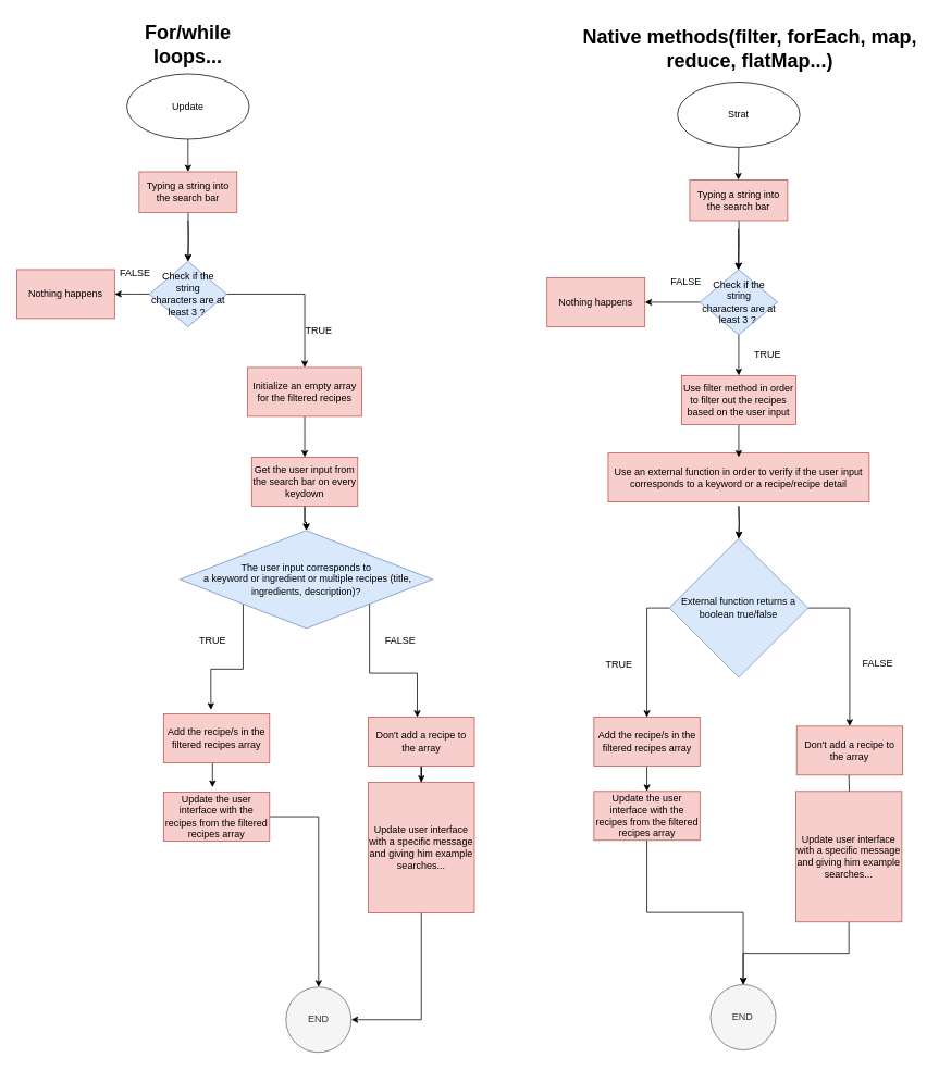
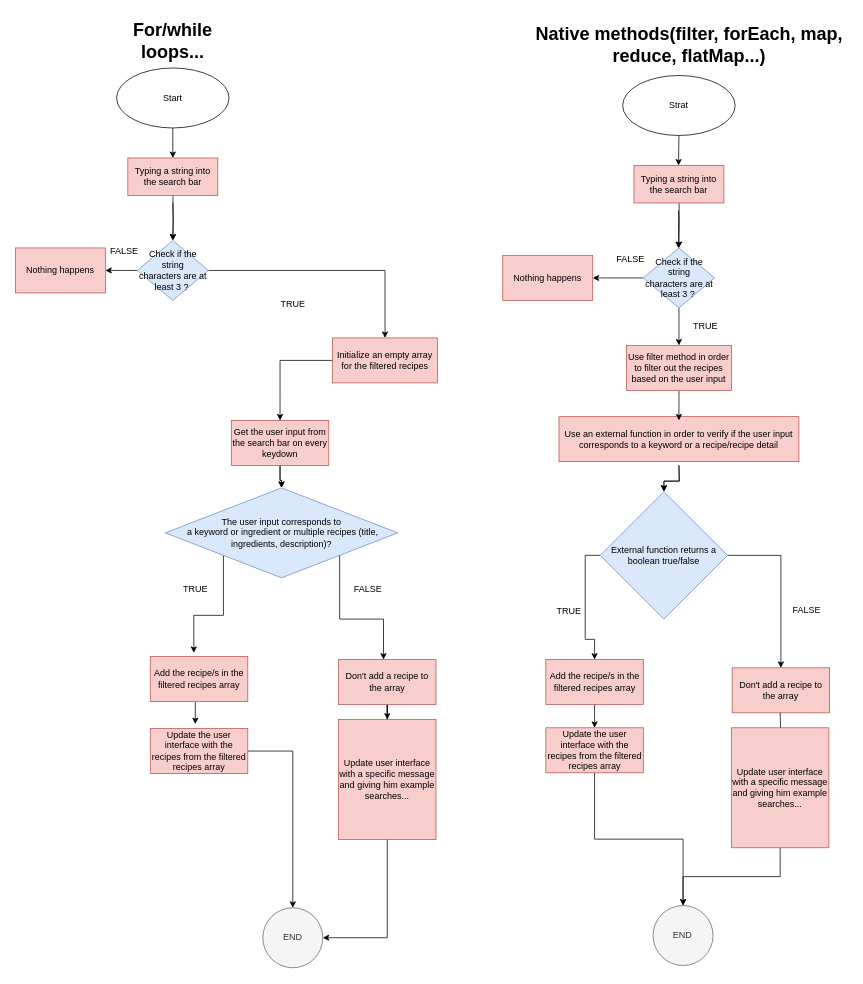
- <mxCell id="3" value="Update" style="ellipse;whiteSpace=wrap;html=1;" vertex="1" parent="1"><mxGeometry x="155" y="90" width="150" height="80" as="geometry" /></mxCell>
+ <mxCell id="3" value="Start" style="ellipse;whiteSpace=wrap;html=1;" vertex="1" parent="1"><mxGeometry x="155" y="90" width="150" height="80" as="geometry" /></mxCell>
- <mxCell id="19" value="Initialize an empty array for the filtered recipes" style="rounded=0;whiteSpace=wrap;html=1;align=center;fillColor=#f8cecc;strokeColor=#b85450;" vertex="1" parent="1"><mxGeometry x="303" y="450" width="140" height="60" as="geometry" /></mxCell>
+ <mxCell id="19" value="Initialize an empty array for the filtered recipes" style="rounded=0;whiteSpace=wrap;html=1;align=center;fillColor=#f8cecc;strokeColor=#b85450;" vertex="1" parent="1"><mxGeometry x="443" y="450" width="140" height="60" as="geometry" /></mxCell>
- <mxCell id="46" value="&lt;div&gt;External function returns a boolean true/false&lt;/div&gt;" style="rhombus;whiteSpace=wrap;html=1;fillColor=#dae8fc;strokeColor=#6c8ebf;" vertex="1" parent="1"><mxGeometry x="820" y="660" width="170" height="170" as="geometry" /></mxCell>
+ <mxCell id="46" value="&lt;div&gt;External function returns a boolean true/false&lt;/div&gt;" style="rhombus;whiteSpace=wrap;html=1;fillColor=#dae8fc;strokeColor=#6c8ebf;" vertex="1" parent="1"><mxGeometry x="800" y="655" width="170" height="170" as="geometry" /></mxCell>
